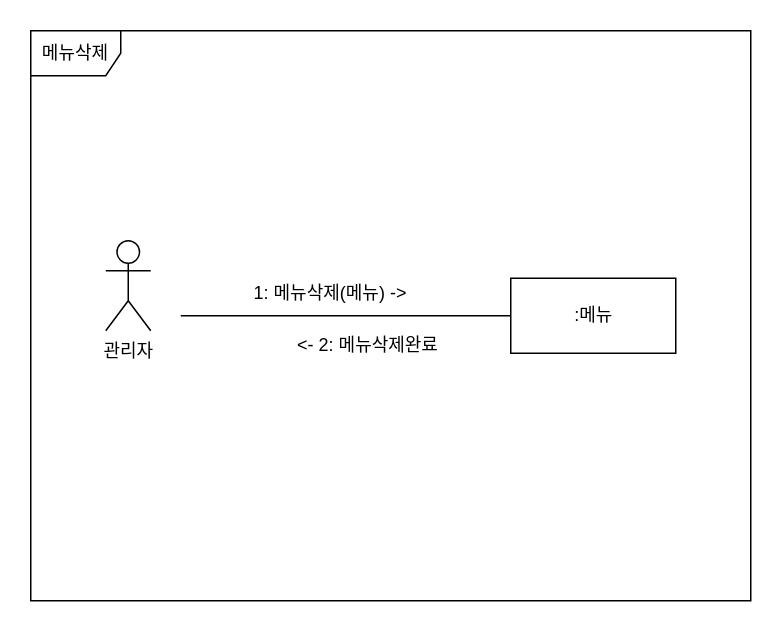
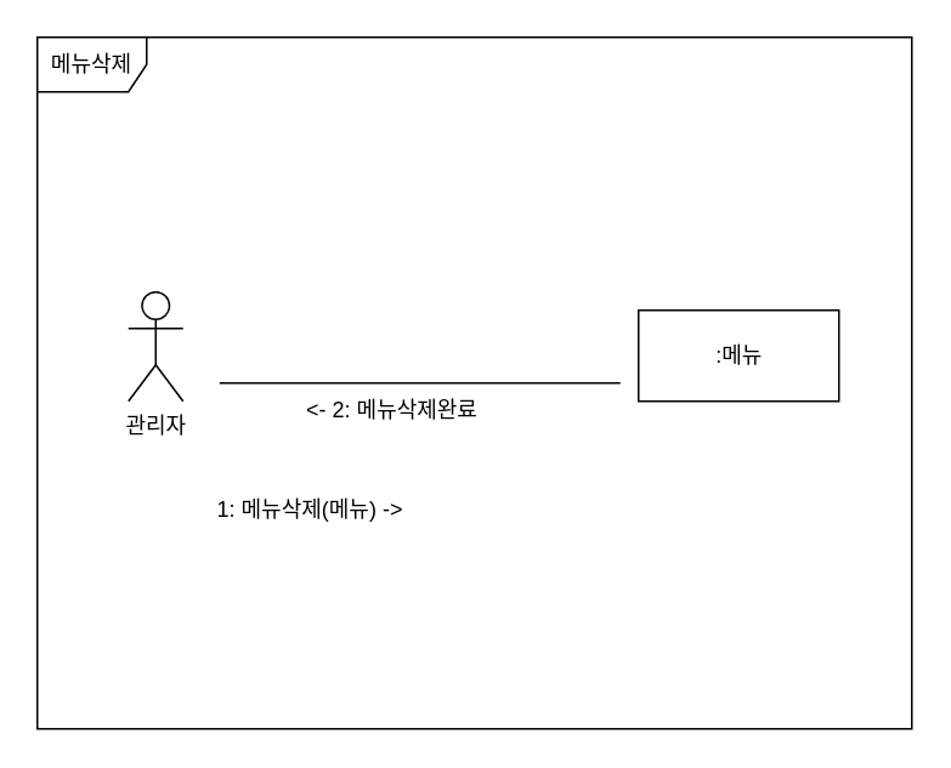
- <mxCell id="6" value="1: 메뉴삭제(메뉴) -&amp;gt;" style="text;html=1;strokeColor=none;fillColor=none;align=center;verticalAlign=middle;whiteSpace=wrap;rounded=0;" vertex="1" parent="1"><mxGeometry x="140" y="185" width="160" height="20" as="geometry" /></mxCell>
+ <mxCell id="6" value="1: 메뉴삭제(메뉴) -&amp;gt;" style="text;html=1;strokeColor=none;fillColor=none;align=center;verticalAlign=middle;whiteSpace=wrap;rounded=0;" vertex="1" parent="1"><mxGeometry x="90" y="270" width="160" height="20" as="geometry" /></mxCell>
- <mxCell id="4" value=":메뉴" style="html=1;" vertex="1" parent="1"><mxGeometry x="340" y="185" width="110" height="50" as="geometry" /></mxCell>
+ <mxCell id="4" value=":메뉴" style="html=1;" vertex="1" parent="1"><mxGeometry x="350" y="170" width="110" height="50" as="geometry" /></mxCell>
- <mxCell id="7" value="&amp;lt;- 2: 메뉴삭제완료" style="text;html=1;strokeColor=none;fillColor=none;align=center;verticalAlign=middle;whiteSpace=wrap;rounded=0;" vertex="1" parent="1"><mxGeometry x="180" y="220" width="130" height="20" as="geometry" /></mxCell>
+ <mxCell id="7" value="&amp;lt;- 2: 메뉴삭제완료" style="text;html=1;strokeColor=none;fillColor=none;align=center;verticalAlign=middle;whiteSpace=wrap;rounded=0;" vertex="1" parent="1"><mxGeometry x="150" y="215" width="130" height="20" as="geometry" /></mxCell>
